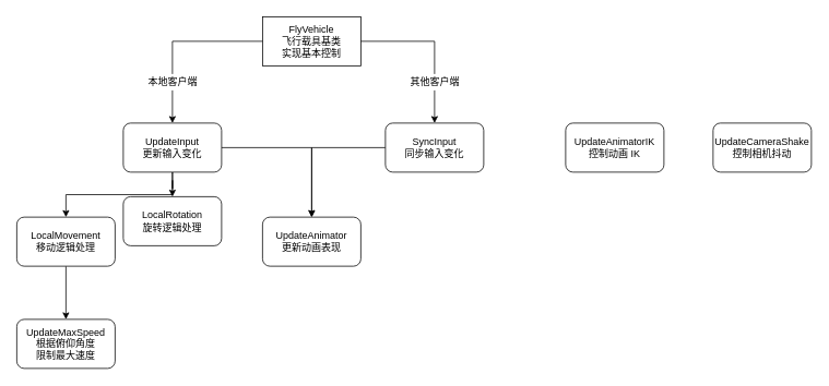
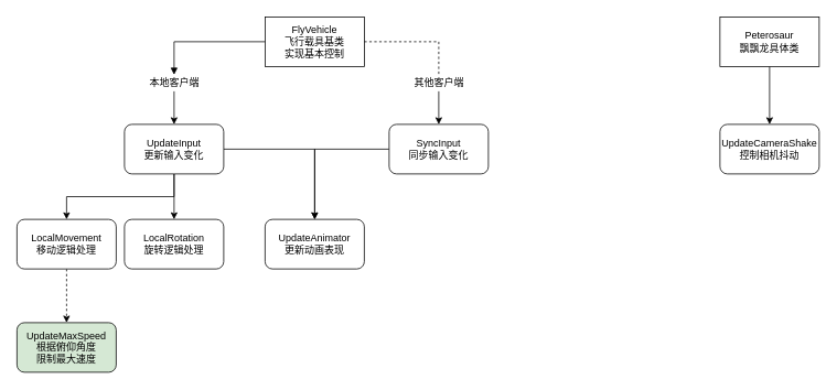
- <mxCell id="16" value="" style="edgeStyle=orthogonalEdgeStyle;rounded=0;orthogonalLoop=1;jettySize=auto;html=1;endArrow=none;" parent="1" source="12" target="15" edge="1"><mxGeometry relative="1" as="geometry"><mxPoint x="440" y="50" as="sourcePoint" /><mxPoint x="530" y="150" as="targetPoint" /></mxGeometry></mxCell>
+ <mxCell id="16" value="" style="edgeStyle=orthogonalEdgeStyle;rounded=0;orthogonalLoop=1;jettySize=auto;html=1;endArrow=none;dashed=1;" parent="1" source="12" target="15" edge="1"><mxGeometry relative="1" as="geometry"><mxPoint x="440" y="50" as="sourcePoint" /><mxPoint x="530" y="150" as="targetPoint" /></mxGeometry></mxCell>
+ <mxCell id="19" value="Peterosaur&lt;br&gt;飘飘龙具体类" style="rounded=0;whiteSpace=wrap;html=1;" parent="1" vertex="1"><mxGeometry x="870" y="20" width="120" height="60" as="geometry" /></mxCell>
- <mxCell id="23" value="" style="edgeStyle=orthogonalEdgeStyle;rounded=0;orthogonalLoop=1;jettySize=auto;html=1;entryX=0.5;entryY=0;entryDx=0;entryDy=0;endArrow=none;" parent="1" source="12" target="22" edge="1"><mxGeometry relative="1" as="geometry"><mxPoint x="320" y="50" as="sourcePoint" /><mxPoint x="210" y="150" as="targetPoint" /></mxGeometry></mxCell>
+ <mxCell id="23" value="" style="edgeStyle=orthogonalEdgeStyle;rounded=0;orthogonalLoop=1;jettySize=auto;html=1;entryX=0.5;entryY=0;entryDx=0;entryDy=0;endArrow=block;" parent="1" source="12" target="22" edge="1"><mxGeometry relative="1" as="geometry"><mxPoint x="320" y="50" as="sourcePoint" /><mxPoint x="210" y="150" as="targetPoint" /></mxGeometry></mxCell>
+ <mxCell id="18" style="edgeStyle=orthogonalEdgeStyle;rounded=0;orthogonalLoop=1;jettySize=auto;html=1;" parent="1" source="19" target="21" edge="1"><mxGeometry relative="1" as="geometry" /></mxCell>
- <mxCell id="20" value="UpdateAnimatorIK&lt;br&gt;控制动画 IK" style="rounded=1;whiteSpace=wrap;html=1;" parent="1" vertex="1"><mxGeometry x="690" y="150" width="120" height="60" as="geometry" /></mxCell>
- <mxCell id="4" value="LocalRotation&lt;br&gt;旋转逻辑处理" style="rounded=1;whiteSpace=wrap;html=1;" parent="1" vertex="1"><mxGeometry x="150" y="240" width="120" height="60" as="geometry" /></mxCell>
+ <mxCell id="4" value="LocalRotation&lt;br&gt;旋转逻辑处理" style="rounded=1;whiteSpace=wrap;html=1;" parent="1" vertex="1"><mxGeometry x="150" y="265" width="120" height="60" as="geometry" /></mxCell>
- <mxCell id="2" style="edgeStyle=orthogonalEdgeStyle;rounded=0;orthogonalLoop=1;jettySize=auto;html=1;" parent="1" source="3" target="17" edge="1"><mxGeometry relative="1" as="geometry" /></mxCell>
+ <mxCell id="2" style="edgeStyle=orthogonalEdgeStyle;rounded=0;orthogonalLoop=1;jettySize=auto;html=1;dashed=1;" parent="1" source="3" target="17" edge="1"><mxGeometry relative="1" as="geometry" /></mxCell>
- <mxCell id="17" value="UpdateMaxSpeed&lt;br&gt;根据俯仰角度&lt;br&gt;限制最大速度" style="rounded=1;whiteSpace=wrap;html=1;" parent="1" vertex="1"><mxGeometry x="20" y="390" width="120" height="60" as="geometry" /></mxCell>
+ <mxCell id="17" value="UpdateMaxSpeed&lt;br&gt;根据俯仰角度&lt;br&gt;限制最大速度" style="rounded=1;whiteSpace=wrap;html=1;fillColor=#d5e8d4;" parent="1" vertex="1"><mxGeometry x="20" y="390" width="120" height="60" as="geometry" /></mxCell>
